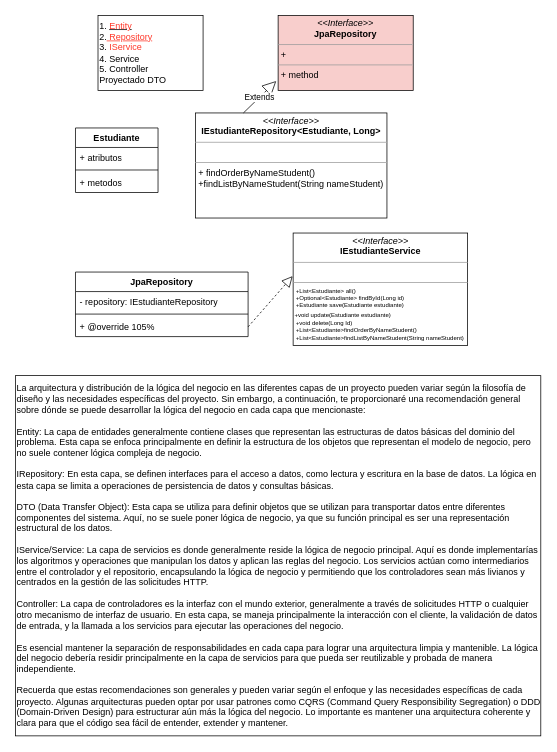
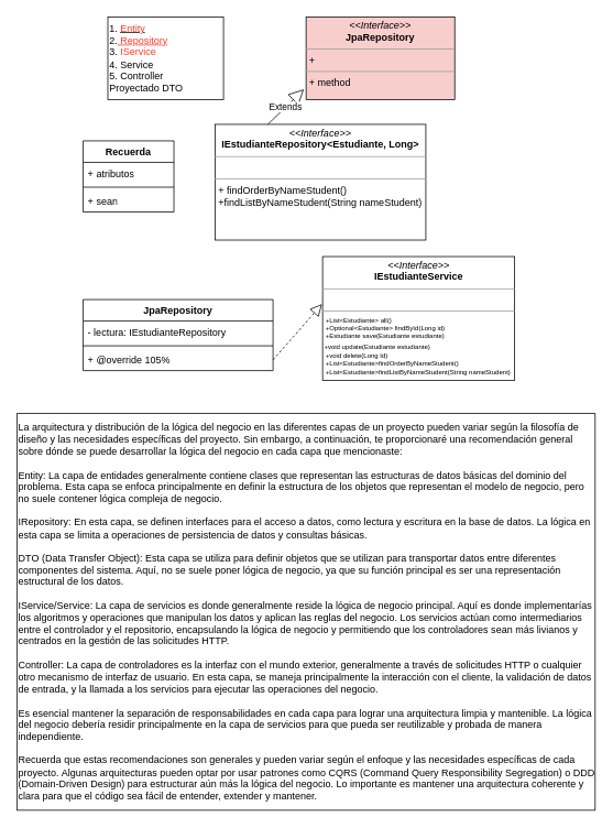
- <mxCell id="4" value="Estudiante" style="swimlane;fontStyle=1;align=center;verticalAlign=top;childLayout=stackLayout;horizontal=1;startSize=26;horizontalStack=0;resizeParent=1;resizeParentMax=0;resizeLast=0;collapsible=1;marginBottom=0;whiteSpace=wrap;html=1;" vertex="1" parent="1"><mxGeometry x="100" y="170" width="110" height="86" as="geometry" /></mxCell>
+ <mxCell id="4" value="Recuerda" style="swimlane;fontStyle=1;align=center;verticalAlign=top;childLayout=stackLayout;horizontal=1;startSize=26;horizontalStack=0;resizeParent=1;resizeParentMax=0;resizeLast=0;collapsible=1;marginBottom=0;whiteSpace=wrap;html=1;" vertex="1" parent="1"><mxGeometry x="100" y="170" width="110" height="86" as="geometry" /></mxCell>
- <mxCell id="7" value="+ metodos" style="text;strokeColor=none;fillColor=none;align=left;verticalAlign=top;spacingLeft=4;spacingRight=4;overflow=hidden;rotatable=0;points=[[0,0.5],[1,0.5]];portConstraint=eastwest;whiteSpace=wrap;html=1;" vertex="1" parent="4"><mxGeometry y="60" width="110" height="26" as="geometry" /></mxCell>
+ <mxCell id="7" value="+ sean" style="text;strokeColor=none;fillColor=none;align=left;verticalAlign=top;spacingLeft=4;spacingRight=4;overflow=hidden;rotatable=0;points=[[0,0.5],[1,0.5]];portConstraint=eastwest;whiteSpace=wrap;html=1;" vertex="1" parent="4"><mxGeometry y="60" width="110" height="26" as="geometry" /></mxCell>
- <mxCell id="12" value="- repository: IEstudianteRepository" style="text;strokeColor=none;fillColor=none;align=left;verticalAlign=top;spacingLeft=4;spacingRight=4;overflow=hidden;rotatable=0;points=[[0,0.5],[1,0.5]];portConstraint=eastwest;whiteSpace=wrap;html=1;" vertex="1" parent="11"><mxGeometry y="26" width="230" height="26" as="geometry" /></mxCell>
+ <mxCell id="12" value="- lectura: IEstudianteRepository" style="text;strokeColor=none;fillColor=none;align=left;verticalAlign=top;spacingLeft=4;spacingRight=4;overflow=hidden;rotatable=0;points=[[0,0.5],[1,0.5]];portConstraint=eastwest;whiteSpace=wrap;html=1;" vertex="1" parent="11"><mxGeometry y="26" width="230" height="26" as="geometry" /></mxCell>
